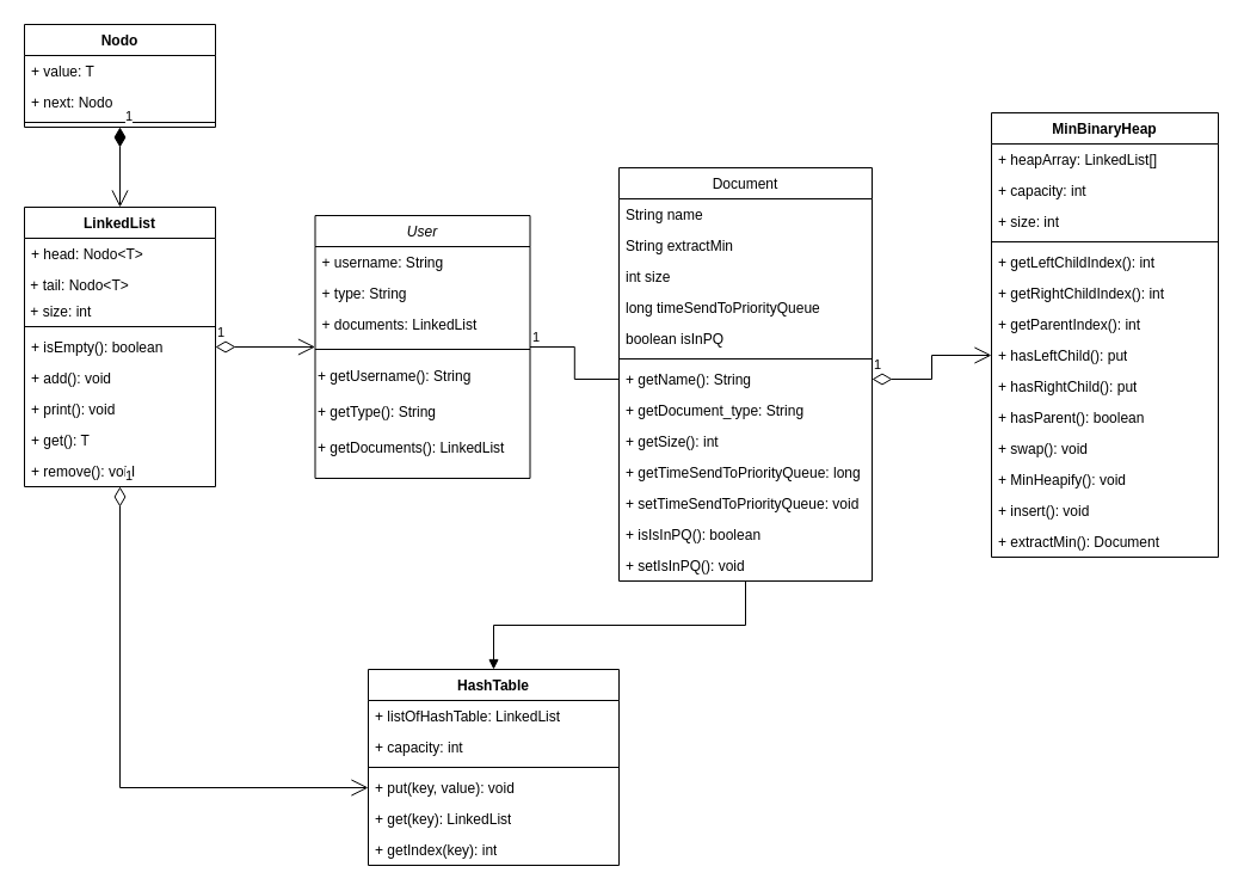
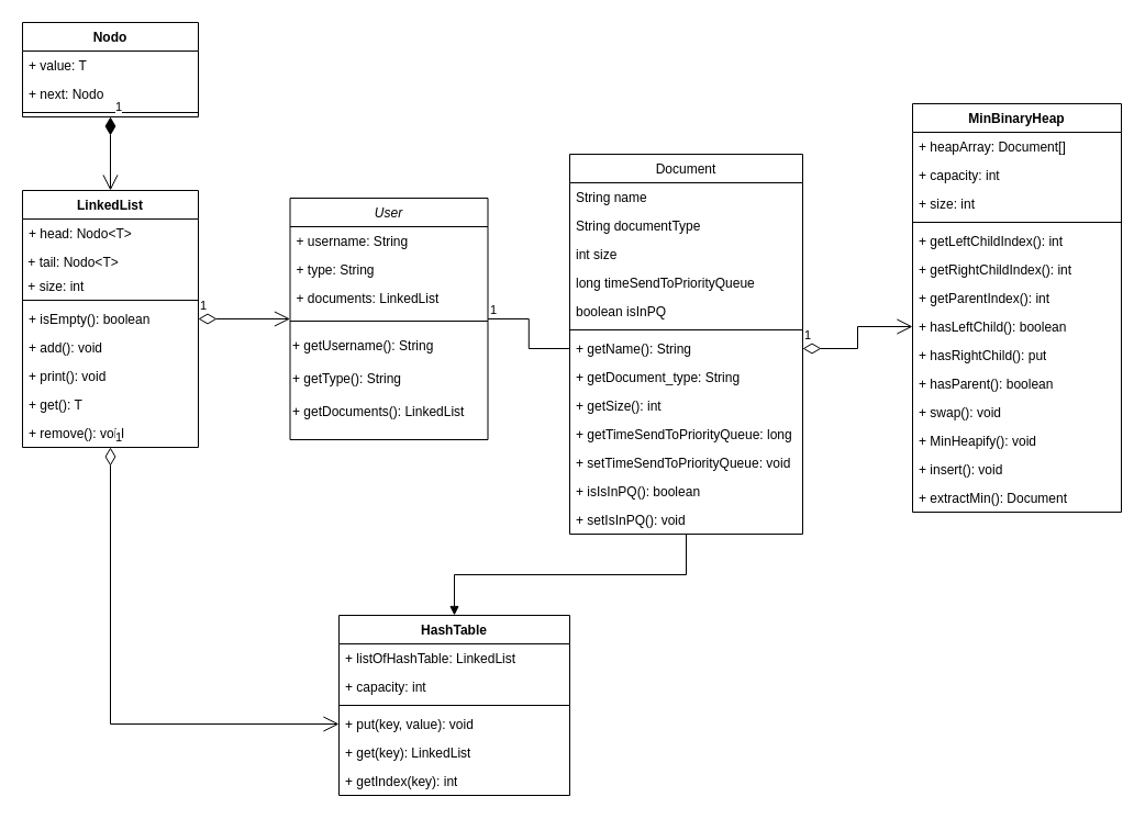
- <mxCell id="39" value="+ heapArray: LinkedList[]" style="text;strokeColor=none;fillColor=none;align=left;verticalAlign=top;spacingLeft=4;spacingRight=4;overflow=hidden;rotatable=0;points=[[0,0.5],[1,0.5]];portConstraint=eastwest;whiteSpace=wrap;html=1;" vertex="1" parent="38"><mxGeometry y="26" width="190" height="26" as="geometry" /></mxCell>
+ <mxCell id="39" value="+ heapArray: Document[]" style="text;strokeColor=none;fillColor=none;align=left;verticalAlign=top;spacingLeft=4;spacingRight=4;overflow=hidden;rotatable=0;points=[[0,0.5],[1,0.5]];portConstraint=eastwest;whiteSpace=wrap;html=1;" vertex="1" parent="38"><mxGeometry y="26" width="190" height="26" as="geometry" /></mxCell>
- <mxCell id="12" value="String extractMin" style="text;align=left;verticalAlign=top;spacingLeft=4;spacingRight=4;overflow=hidden;rotatable=0;points=[[0,0.5],[1,0.5]];portConstraint=eastwest;rounded=0;shadow=0;html=0;" parent="10" vertex="1"><mxGeometry y="52" width="212" height="26" as="geometry" /></mxCell>
+ <mxCell id="12" value="String documentType" style="text;align=left;verticalAlign=top;spacingLeft=4;spacingRight=4;overflow=hidden;rotatable=0;points=[[0,0.5],[1,0.5]];portConstraint=eastwest;rounded=0;shadow=0;html=0;" parent="10" vertex="1"><mxGeometry y="52" width="212" height="26" as="geometry" /></mxCell>
- <mxCell id="46" value="+ hasLeftChild(): put" style="text;strokeColor=none;fillColor=none;align=left;verticalAlign=top;spacingLeft=4;spacingRight=4;overflow=hidden;rotatable=0;points=[[0,0.5],[1,0.5]];portConstraint=eastwest;whiteSpace=wrap;html=1;" vertex="1" parent="38"><mxGeometry y="190" width="190" height="26" as="geometry" /></mxCell>
+ <mxCell id="46" value="+ hasLeftChild(): boolean" style="text;strokeColor=none;fillColor=none;align=left;verticalAlign=top;spacingLeft=4;spacingRight=4;overflow=hidden;rotatable=0;points=[[0,0.5],[1,0.5]];portConstraint=eastwest;whiteSpace=wrap;html=1;" vertex="1" parent="38"><mxGeometry y="190" width="190" height="26" as="geometry" /></mxCell>
